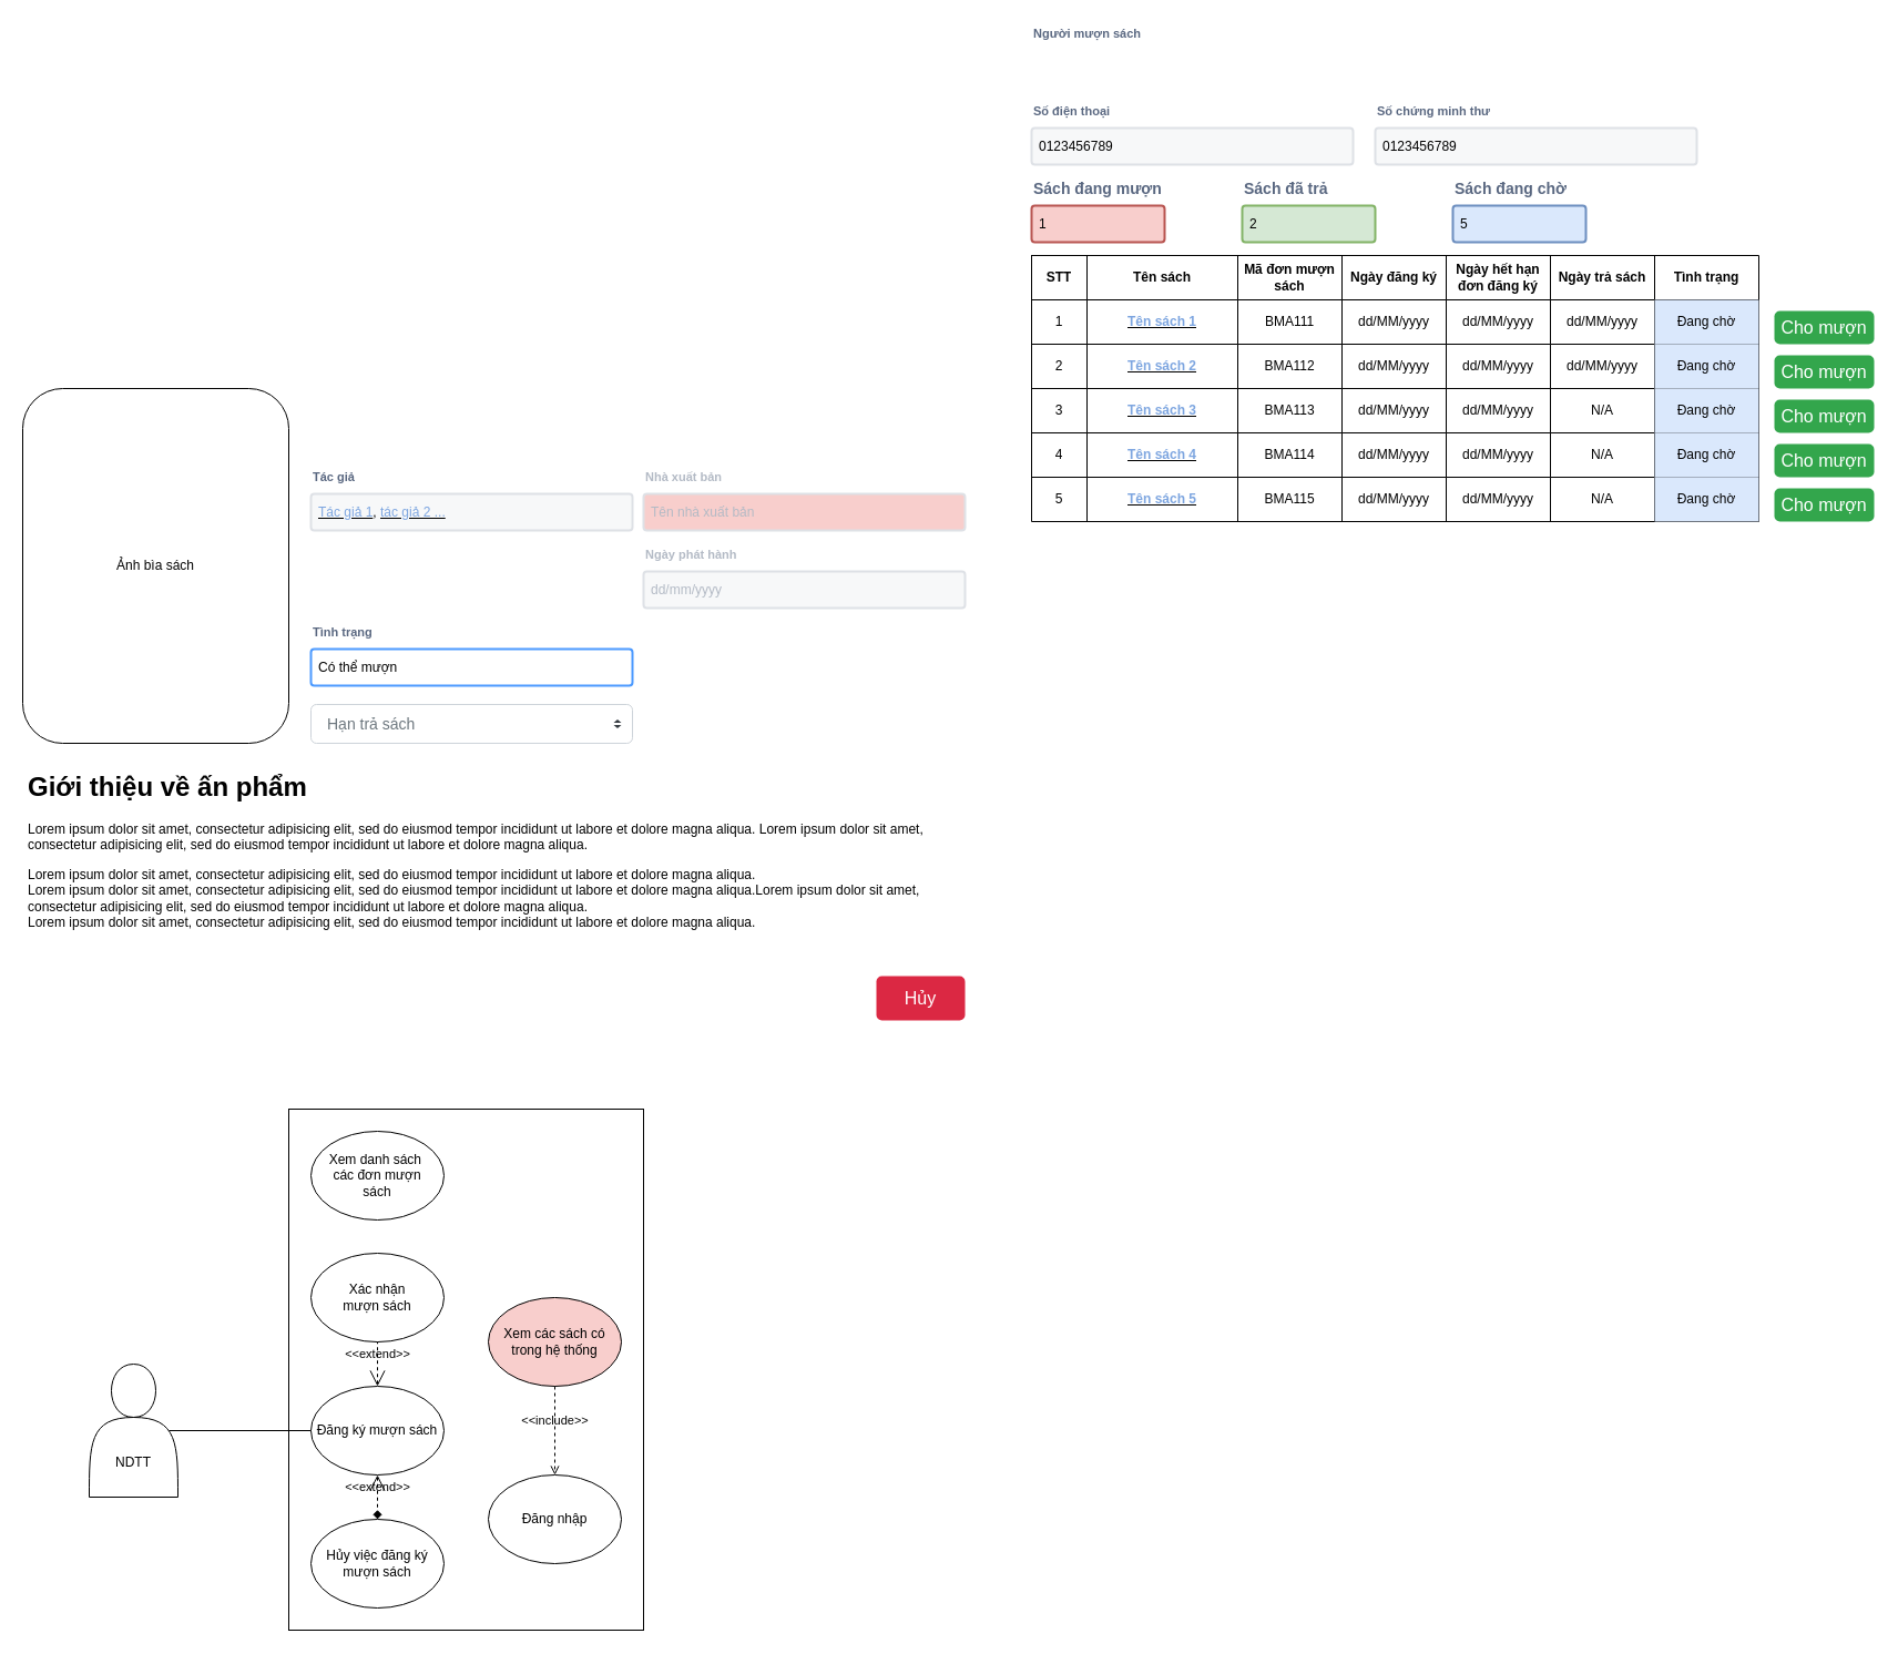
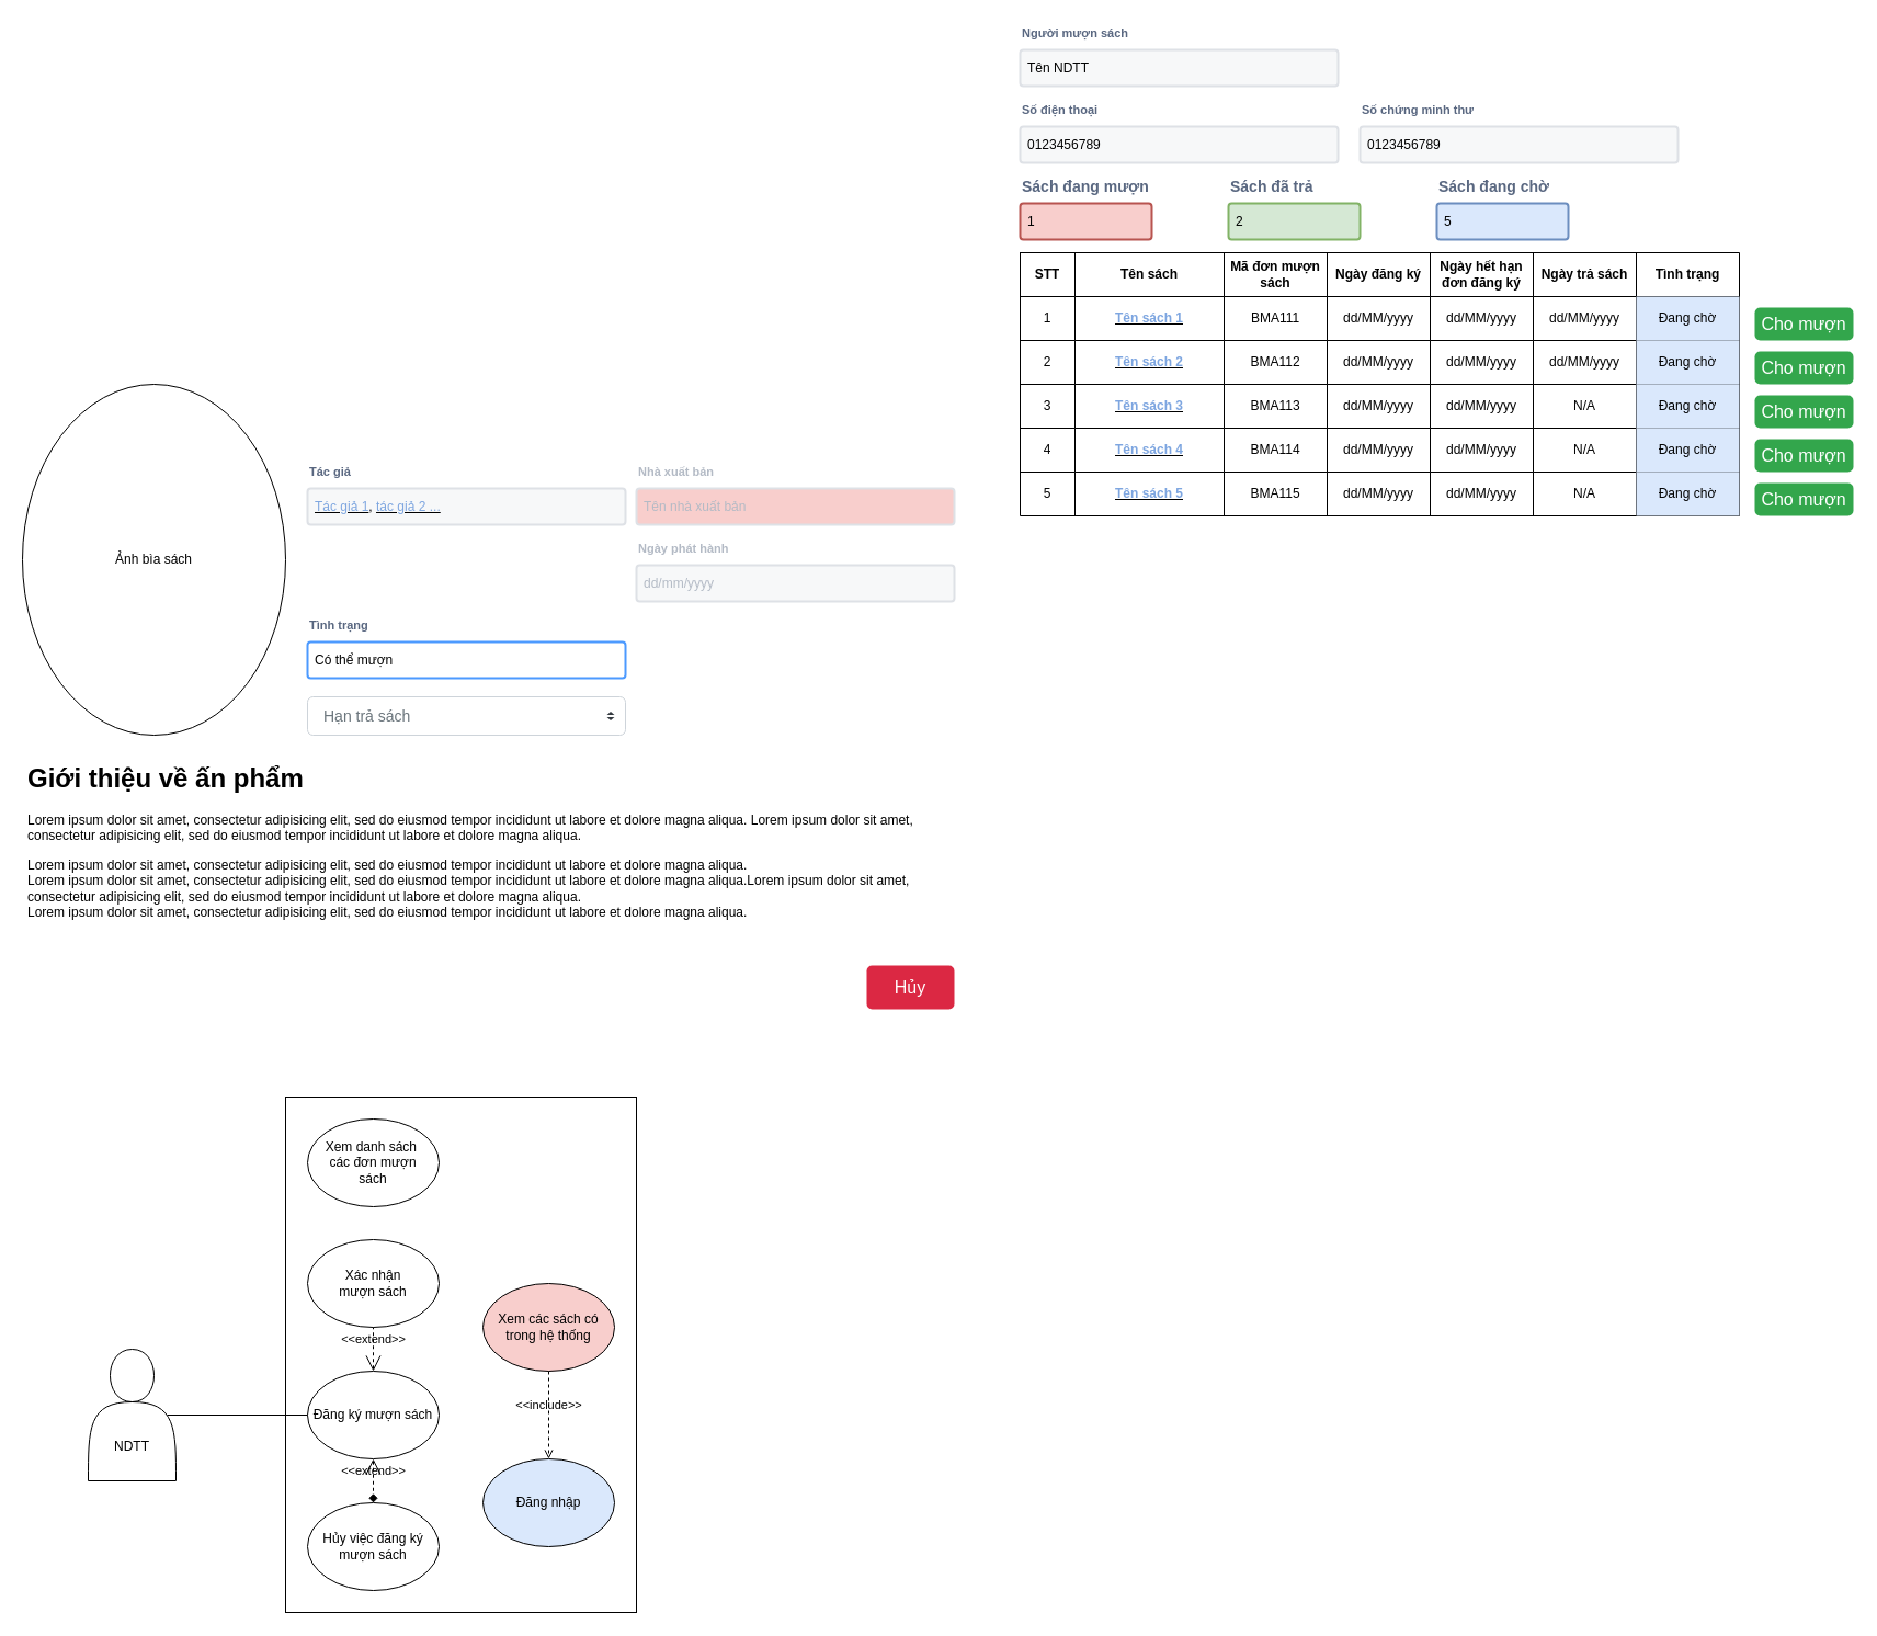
+ <mxCell id="5" value="Tên NDTT" style="rounded=1;arcSize=9;fillColor=#F7F8F9;align=left;spacingLeft=5;strokeColor=#DEE1E6;html=1;strokeWidth=2;fontSize=12" parent="1" vertex="1"><mxGeometry x="930" y="45" width="290" height="33" as="geometry" /></mxCell>
- <mxCell id="3" value="Ảnh bìa sách" style="rounded=1;whiteSpace=wrap;html=1;" parent="1" vertex="1"><mxGeometry x="20" y="350" width="240" height="320" as="geometry" /></mxCell>
+ <mxCell id="3" value="Ảnh bìa sách" style="ellipse;whiteSpace=wrap;html=1;" parent="1" vertex="1"><mxGeometry x="20" y="350" width="240" height="320" as="geometry" /></mxCell>
- <mxCell id="23" value="Đăng nhập" style="ellipse;whiteSpace=wrap;html=1;" parent="1" vertex="1"><mxGeometry x="440" y="1330" width="120" height="80" as="geometry" /></mxCell>
+ <mxCell id="23" value="Đăng nhập" style="ellipse;whiteSpace=wrap;html=1;fillColor=#dae8fc;" parent="1" vertex="1"><mxGeometry x="440" y="1330" width="120" height="80" as="geometry" /></mxCell>
